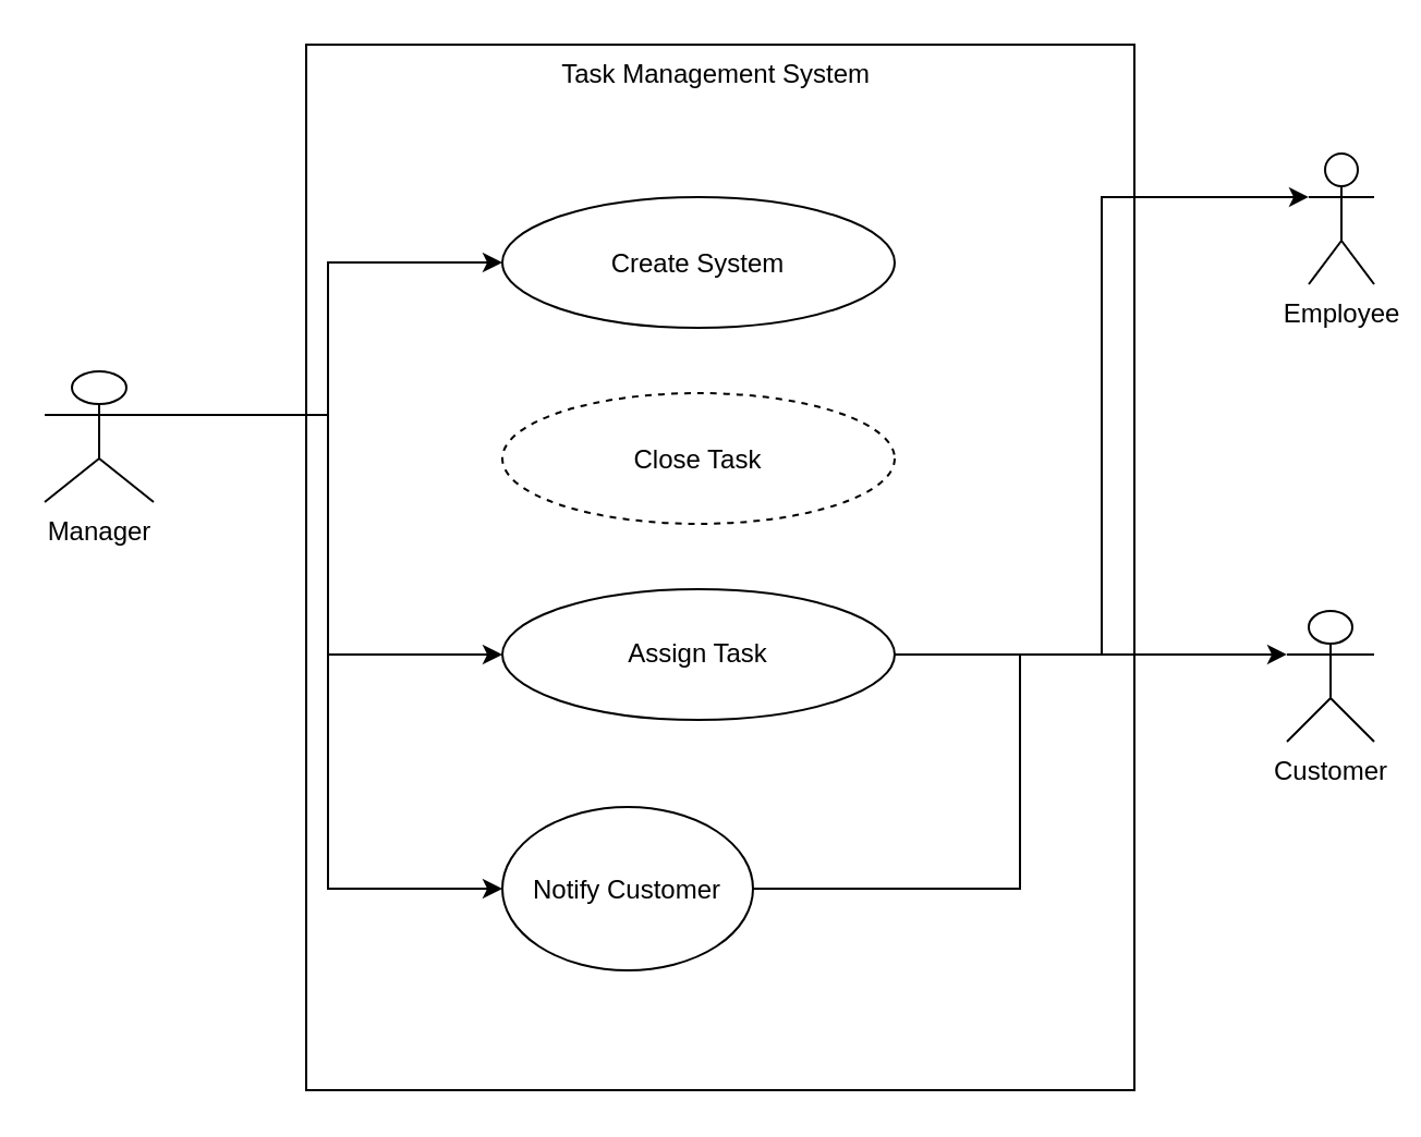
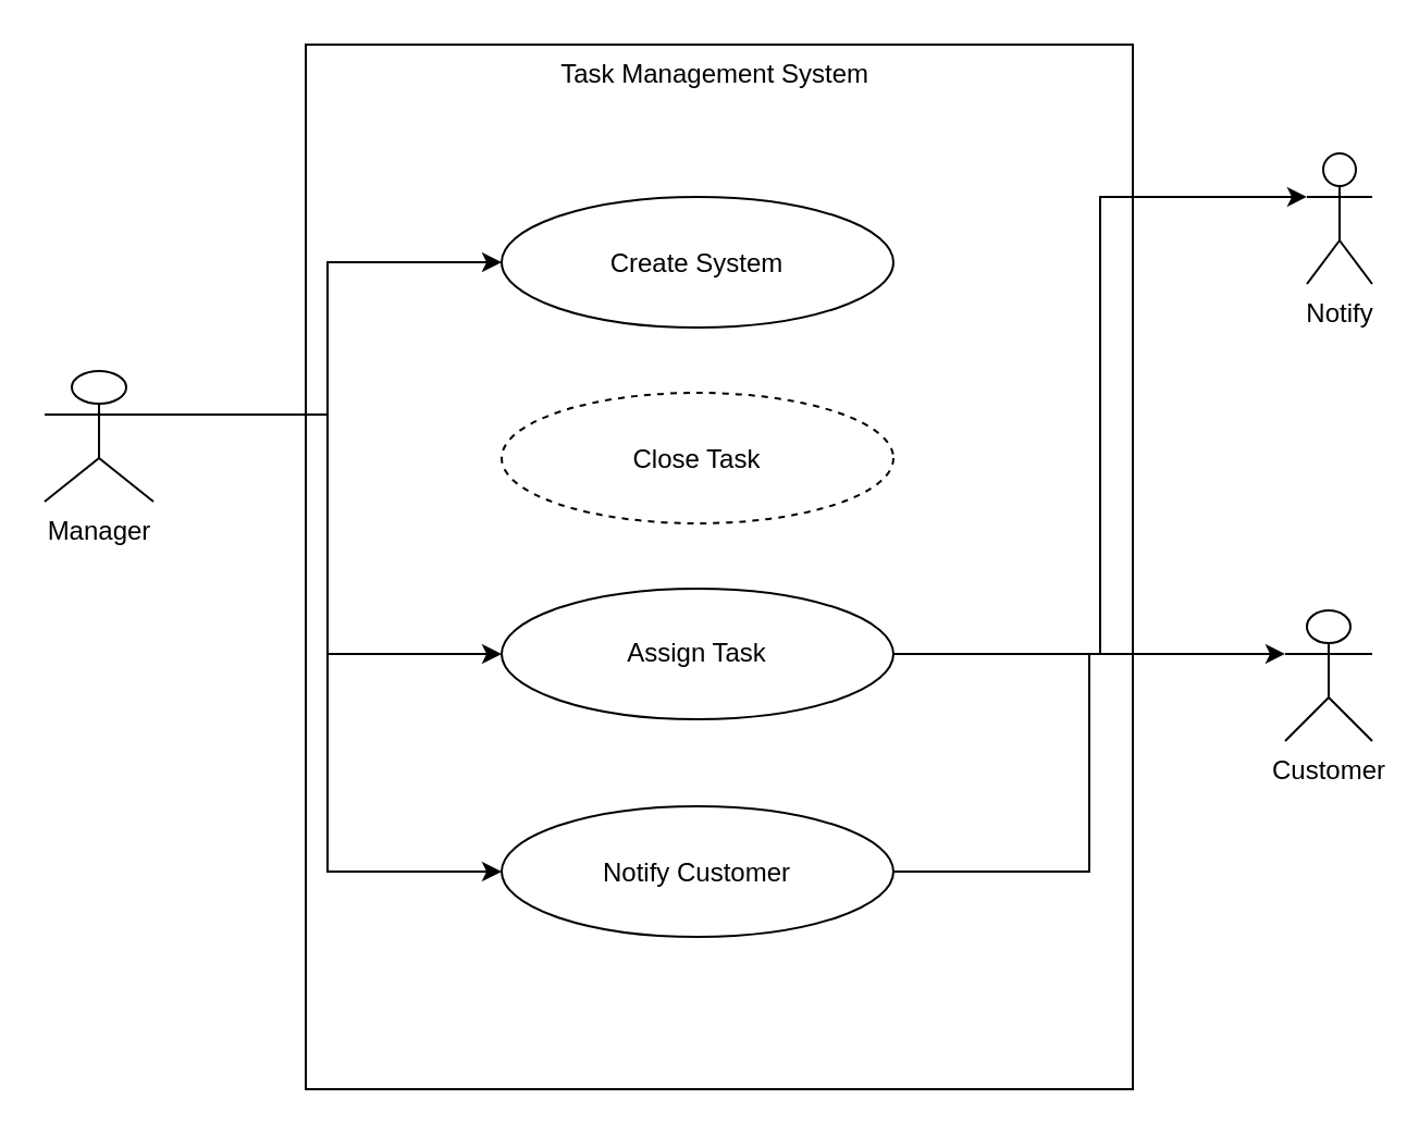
- <mxCell id="8" value="Employee" style="shape=umlActor;verticalLabelPosition=bottom;verticalAlign=top;html=1;outlineConnect=0;" vertex="1" parent="1"><mxGeometry x="600" y="70" width="30" height="60" as="geometry" /></mxCell>
+ <mxCell id="8" value="Notify" style="shape=umlActor;verticalLabelPosition=bottom;verticalAlign=top;html=1;outlineConnect=0;" vertex="1" parent="1"><mxGeometry x="600" y="70" width="30" height="60" as="geometry" /></mxCell>
- <mxCell id="15" value="Notify Customer" style="ellipse;align=center;verticalAlign=middle;" vertex="1" parent="1"><mxGeometry x="230" y="370" width="115" height="75" as="geometry" /></mxCell>
+ <mxCell id="15" value="Notify Customer" style="ellipse;align=center;verticalAlign=middle;" vertex="1" parent="1"><mxGeometry x="230" y="370" width="180" height="60" as="geometry" /></mxCell>
